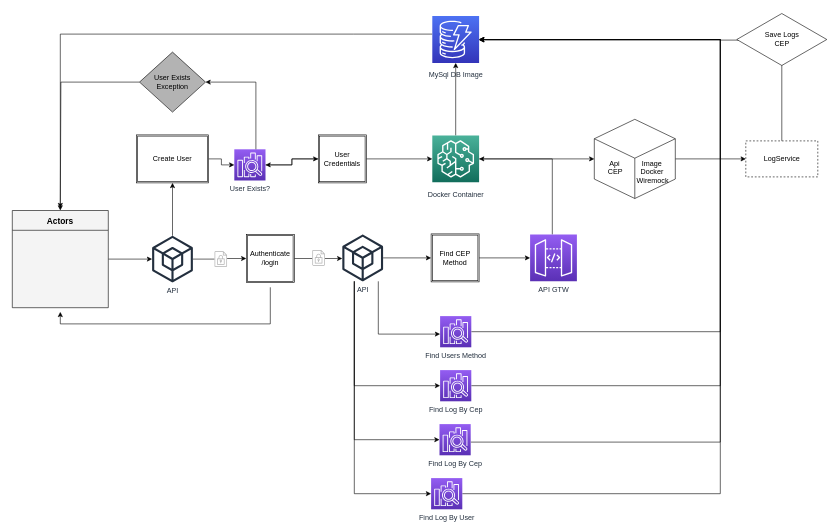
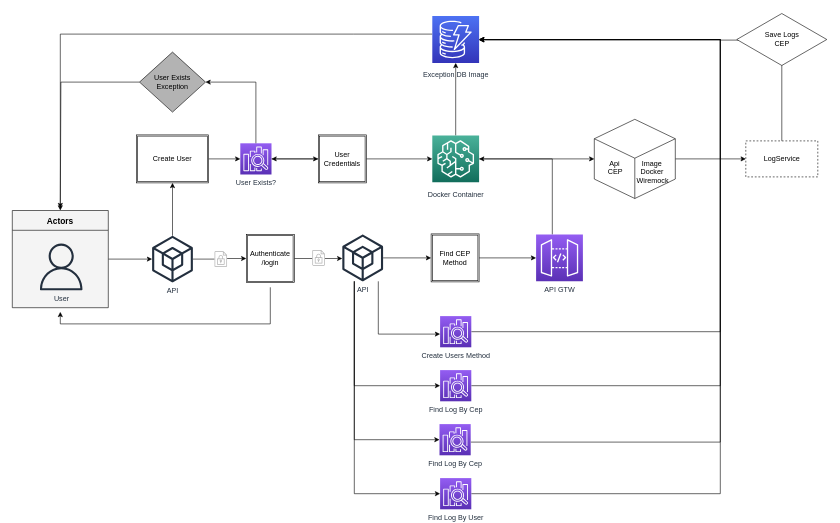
- <mxCell id="8" value="MySql DB Image" style="outlineConnect=0;fontColor=#232F3E;gradientColor=#4D72F3;gradientDirection=north;fillColor=#3334B9;strokeColor=#ffffff;dashed=0;verticalLabelPosition=bottom;verticalAlign=top;align=center;html=1;fontSize=12;fontStyle=0;aspect=fixed;shape=mxgraph.aws4.resourceIcon;resIcon=mxgraph.aws4.dynamodb;labelBackgroundColor=#ffffff;spacingTop=6;" parent="1" vertex="1"><mxGeometry x="720" y="26" width="78" height="78" as="geometry" /></mxCell>
+ <mxCell id="8" value="Exception DB Image" style="outlineConnect=0;fontColor=#232F3E;gradientColor=#4D72F3;gradientDirection=north;fillColor=#3334B9;strokeColor=#ffffff;dashed=0;verticalLabelPosition=bottom;verticalAlign=top;align=center;html=1;fontSize=12;fontStyle=0;aspect=fixed;shape=mxgraph.aws4.resourceIcon;resIcon=mxgraph.aws4.dynamodb;labelBackgroundColor=#ffffff;spacingTop=6;" parent="1" vertex="1"><mxGeometry x="720" y="26" width="78" height="78" as="geometry" /></mxCell>
- <mxCell id="6" value="User Exists?" style="outlineConnect=0;fontColor=#232F3E;gradientColor=#945DF2;gradientDirection=north;fillColor=#5A30B5;strokeColor=#ffffff;dashed=0;verticalLabelPosition=bottom;verticalAlign=top;align=center;html=1;fontSize=12;fontStyle=0;aspect=fixed;shape=mxgraph.aws4.resourceIcon;resIcon=mxgraph.aws4.elasticsearch_service;labelBackgroundColor=none;" parent="1" vertex="1"><mxGeometry x="390" y="248" width="52" height="52" as="geometry" /></mxCell>
+ <mxCell id="6" value="User Exists?" style="outlineConnect=0;fontColor=#232F3E;gradientColor=#945DF2;gradientDirection=north;fillColor=#5A30B5;strokeColor=#ffffff;dashed=0;verticalLabelPosition=bottom;verticalAlign=top;align=center;html=1;fontSize=12;fontStyle=0;aspect=fixed;shape=mxgraph.aws4.resourceIcon;resIcon=mxgraph.aws4.elasticsearch_service;labelBackgroundColor=none;" parent="1" vertex="1"><mxGeometry x="400" y="238" width="52" height="52" as="geometry" /></mxCell>
- <mxCell id="31" value="API GTW" style="outlineConnect=0;fontColor=#232F3E;gradientColor=#945DF2;gradientDirection=north;fillColor=#5A30B5;strokeColor=#ffffff;dashed=0;verticalLabelPosition=bottom;verticalAlign=top;align=center;html=1;fontSize=12;fontStyle=0;aspect=fixed;shape=mxgraph.aws4.resourceIcon;resIcon=mxgraph.aws4.api_gateway;labelBackgroundColor=none;" parent="1" vertex="1"><mxGeometry x="883" y="390" width="78" height="78" as="geometry" /></mxCell>
+ <mxCell id="31" value="API GTW" style="outlineConnect=0;fontColor=#232F3E;gradientColor=#945DF2;gradientDirection=north;fillColor=#5A30B5;strokeColor=#ffffff;dashed=0;verticalLabelPosition=bottom;verticalAlign=top;align=center;html=1;fontSize=12;fontStyle=0;aspect=fixed;shape=mxgraph.aws4.resourceIcon;resIcon=mxgraph.aws4.api_gateway;labelBackgroundColor=none;" parent="1" vertex="1"><mxGeometry x="893" y="390" width="78" height="78" as="geometry" /></mxCell>
+ <mxCell id="4" value="User" style="outlineConnect=0;fontColor=#232F3E;gradientColor=none;fillColor=#232F3E;strokeColor=none;dashed=0;verticalLabelPosition=bottom;verticalAlign=top;align=center;html=1;fontSize=12;fontStyle=0;aspect=fixed;pointerEvents=1;shape=mxgraph.aws4.user;labelBackgroundColor=none;" parent="3" vertex="1"><mxGeometry x="42.5" y="55" width="78" height="78" as="geometry" /></mxCell>
- <mxCell id="44" value="Find Users Method" style="outlineConnect=0;fontColor=#232F3E;gradientColor=#945DF2;gradientDirection=north;fillColor=#5A30B5;strokeColor=#ffffff;dashed=0;verticalLabelPosition=bottom;verticalAlign=top;align=center;html=1;fontSize=12;fontStyle=0;aspect=fixed;shape=mxgraph.aws4.resourceIcon;resIcon=mxgraph.aws4.elasticsearch_service;labelBackgroundColor=none;" vertex="1" parent="1"><mxGeometry x="733" y="526" width="52" height="52" as="geometry" /></mxCell>
+ <mxCell id="44" value="Create Users Method" style="outlineConnect=0;fontColor=#232F3E;gradientColor=#945DF2;gradientDirection=north;fillColor=#5A30B5;strokeColor=#ffffff;dashed=0;verticalLabelPosition=bottom;verticalAlign=top;align=center;html=1;fontSize=12;fontStyle=0;aspect=fixed;shape=mxgraph.aws4.resourceIcon;resIcon=mxgraph.aws4.elasticsearch_service;labelBackgroundColor=none;" vertex="1" parent="1"><mxGeometry x="733" y="526" width="52" height="52" as="geometry" /></mxCell>
- <mxCell id="54" value="Find Log By User" style="outlineConnect=0;fontColor=#232F3E;gradientColor=#945DF2;gradientDirection=north;fillColor=#5A30B5;strokeColor=#ffffff;dashed=0;verticalLabelPosition=bottom;verticalAlign=top;align=center;html=1;fontSize=12;fontStyle=0;aspect=fixed;shape=mxgraph.aws4.resourceIcon;resIcon=mxgraph.aws4.elasticsearch_service;labelBackgroundColor=none;" vertex="1" parent="1"><mxGeometry x="718" y="796" width="52" height="52" as="geometry" /></mxCell>
+ <mxCell id="54" value="Find Log By User" style="outlineConnect=0;fontColor=#232F3E;gradientColor=#945DF2;gradientDirection=north;fillColor=#5A30B5;strokeColor=#ffffff;dashed=0;verticalLabelPosition=bottom;verticalAlign=top;align=center;html=1;fontSize=12;fontStyle=0;aspect=fixed;shape=mxgraph.aws4.resourceIcon;resIcon=mxgraph.aws4.elasticsearch_service;labelBackgroundColor=none;" vertex="1" parent="1"><mxGeometry x="733" y="796" width="52" height="52" as="geometry" /></mxCell>
